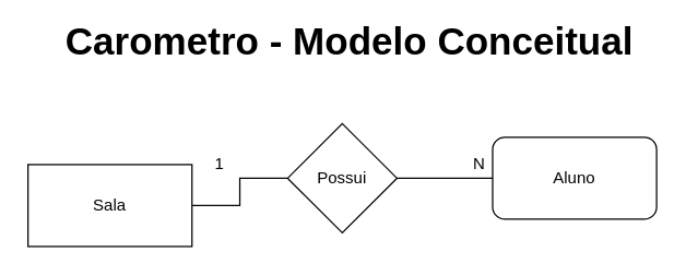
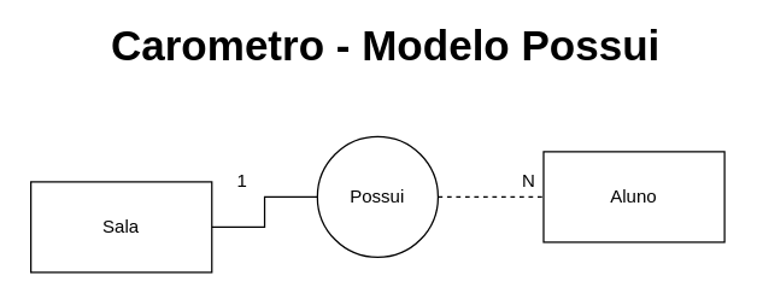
- <mxCell id="9" value="&lt;font style=&quot;font-size: 28px&quot;&gt;Carometro - Modelo Conceitual&lt;/font&gt;" style="text;html=1;align=center;verticalAlign=middle;resizable=0;points=[];autosize=1;strokeColor=none;fontStyle=1" vertex="1" parent="1"><mxGeometry x="40" y="20" width="430" height="20" as="geometry" /></mxCell>
+ <mxCell id="9" value="&lt;font style=&quot;font-size: 28px&quot;&gt;Carometro - Modelo Possui&lt;/font&gt;" style="text;html=1;align=center;verticalAlign=middle;resizable=0;points=[];autosize=1;strokeColor=none;fontStyle=1" vertex="1" parent="1"><mxGeometry x="40" y="20" width="430" height="20" as="geometry" /></mxCell>
- <mxCell id="6" value="Possui" style="rhombus;whiteSpace=wrap;html=1;" parent="1" vertex="1"><mxGeometry x="210" y="90" width="80" height="80" as="geometry" /></mxCell>
+ <mxCell id="6" value="Possui" style="ellipse;whiteSpace=wrap;html=1;" parent="1" vertex="1"><mxGeometry x="210" y="90" width="80" height="80" as="geometry" /></mxCell>
- <mxCell id="5" value="" style="edgeStyle=orthogonalEdgeStyle;rounded=0;orthogonalLoop=1;jettySize=auto;html=1;endArrow=none;endFill=0;" parent="1" source="6" target="4" edge="1"><mxGeometry relative="1" as="geometry" /></mxCell>
+ <mxCell id="5" value="" style="edgeStyle=orthogonalEdgeStyle;rounded=0;orthogonalLoop=1;jettySize=auto;html=1;endArrow=none;endFill=0;dashed=1;" parent="1" source="6" target="4" edge="1"><mxGeometry relative="1" as="geometry" /></mxCell>
- <mxCell id="4" value="Aluno" style="whiteSpace=wrap;html=1;rounded=1;" parent="1" vertex="1"><mxGeometry x="360" y="100" width="120" height="60" as="geometry" /></mxCell>
+ <mxCell id="4" value="Aluno" style="rounded=0;whiteSpace=wrap;html=1;" parent="1" vertex="1"><mxGeometry x="360" y="100" width="120" height="60" as="geometry" /></mxCell>
